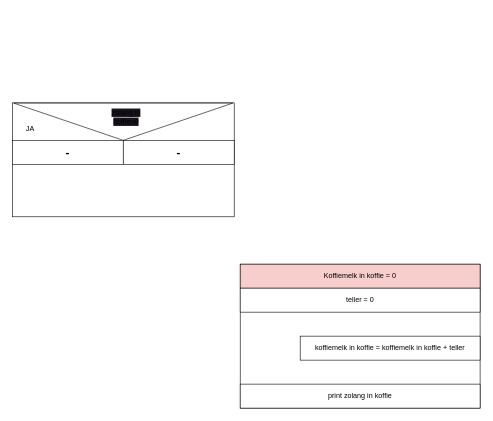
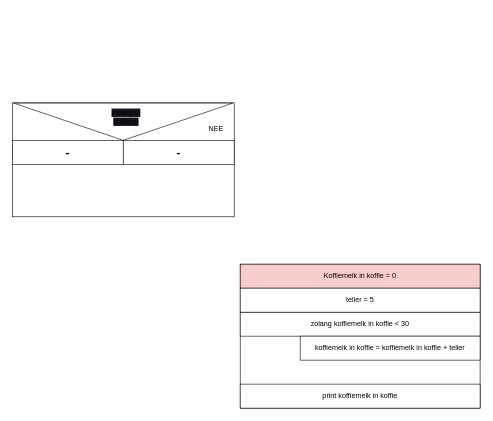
- <mxCell id="12" value="JA" style="text;strokeColor=none;align=center;fillColor=none;html=1;verticalAlign=middle;whiteSpace=wrap;rounded=0;" vertex="1" parent="1"><mxGeometry x="20" y="200" width="60" height="30" as="geometry" /></mxCell>
+ <mxCell id="13" value="NEE" style="text;strokeColor=none;align=center;fillColor=none;html=1;verticalAlign=middle;whiteSpace=wrap;rounded=0;" vertex="1" parent="1"><mxGeometry x="330" y="200" width="60" height="30" as="geometry" /></mxCell>
- <mxCell id="6" value="teller = 0" style="rounded=0;whiteSpace=wrap;html=1;" vertex="1" parent="1"><mxGeometry x="400" y="480" width="400" height="40" as="geometry" /></mxCell>
+ <mxCell id="6" value="teller = 5" style="rounded=0;whiteSpace=wrap;html=1;" vertex="1" parent="1"><mxGeometry x="400" y="480" width="400" height="40" as="geometry" /></mxCell>
+ <mxCell id="4" value="zolang koffiemelk in koffie &amp;lt; 30" style="rounded=0;whiteSpace=wrap;html=1;" vertex="1" parent="1"><mxGeometry x="400" y="520" width="400" height="40" as="geometry" /></mxCell>
- <mxCell id="7" value="print zolang in koffie" style="rounded=0;whiteSpace=wrap;html=1;" vertex="1" parent="1"><mxGeometry x="400" y="640" width="400" height="40" as="geometry" /></mxCell>
+ <mxCell id="7" value="print koffiemelk in koffie" style="rounded=0;whiteSpace=wrap;html=1;" vertex="1" parent="1"><mxGeometry x="400" y="640" width="400" height="40" as="geometry" /></mxCell>
